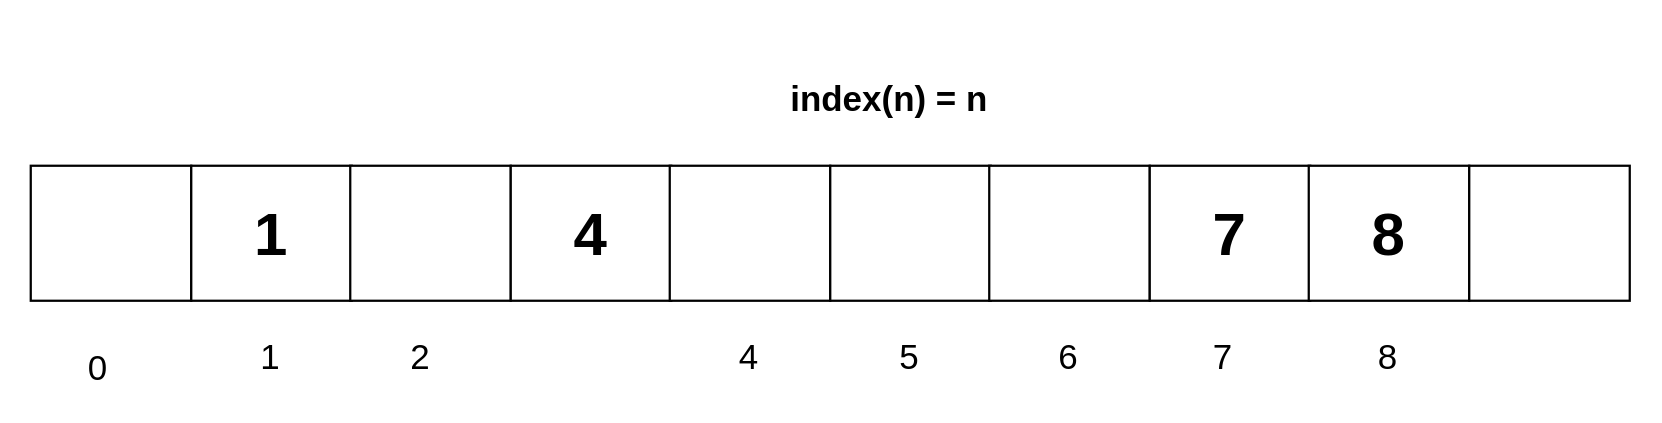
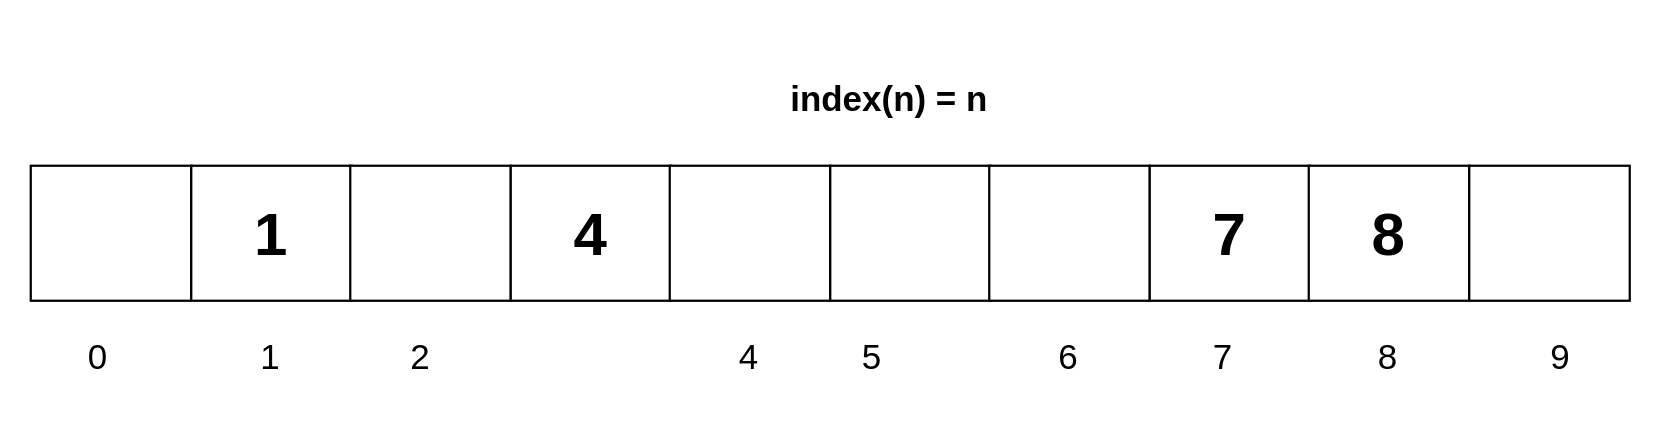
- <mxCell id="16" value="5" style="html=1;overflow=block;blockSpacing=1;whiteSpace=wrap;fontSize=23.3;fontColor=default;spacing=3.8;strokeOpacity=0;fillOpacity=0;fillColor=#ffffff;strokeWidth=1.5;" vertex="1" parent="1"><mxGeometry x="591" y="215" width="30" height="45" as="geometry" /></mxCell>
+ <mxCell id="16" value="5" style="html=1;overflow=block;blockSpacing=1;whiteSpace=wrap;fontSize=23.3;fontColor=default;spacing=3.8;strokeOpacity=0;fillOpacity=0;fillColor=#ffffff;strokeWidth=1.5;" vertex="1" parent="1"><mxGeometry x="566" y="215" width="30" height="45" as="geometry" /></mxCell>
+ <mxCell id="20" value="9" style="html=1;overflow=block;blockSpacing=1;whiteSpace=wrap;fontSize=23.3;fontColor=default;spacing=3.8;strokeOpacity=0;fillOpacity=0;fillColor=#ffffff;strokeWidth=1.5;" vertex="1" parent="1"><mxGeometry x="1025" y="215" width="30" height="45" as="geometry" /></mxCell>
- <mxCell id="12" value="0" style="html=1;overflow=block;blockSpacing=1;whiteSpace=wrap;fontSize=23.3;fontColor=default;spacing=3.8;strokeOpacity=0;fillOpacity=0;fillColor=#ffffff;strokeWidth=1.5;" vertex="1" parent="1"><mxGeometry x="50" y="215" width="30" height="60" as="geometry" /></mxCell>
+ <mxCell id="12" value="0" style="html=1;overflow=block;blockSpacing=1;whiteSpace=wrap;fontSize=23.3;fontColor=default;spacing=3.8;strokeOpacity=0;fillOpacity=0;fillColor=#ffffff;strokeWidth=1.5;" vertex="1" parent="1"><mxGeometry x="50" y="215" width="30" height="45" as="geometry" /></mxCell>
